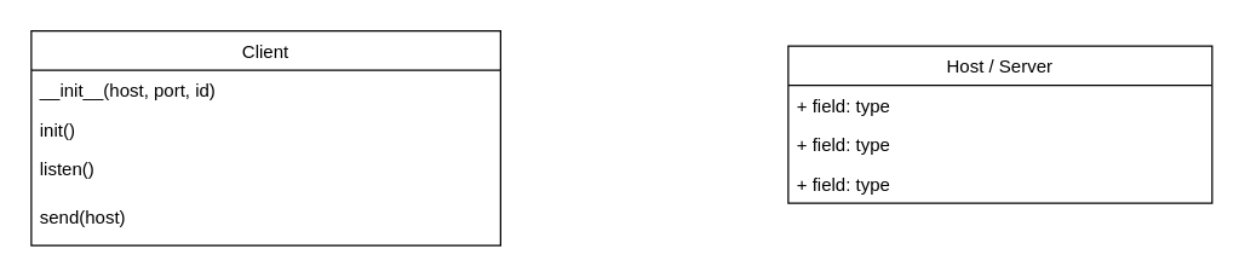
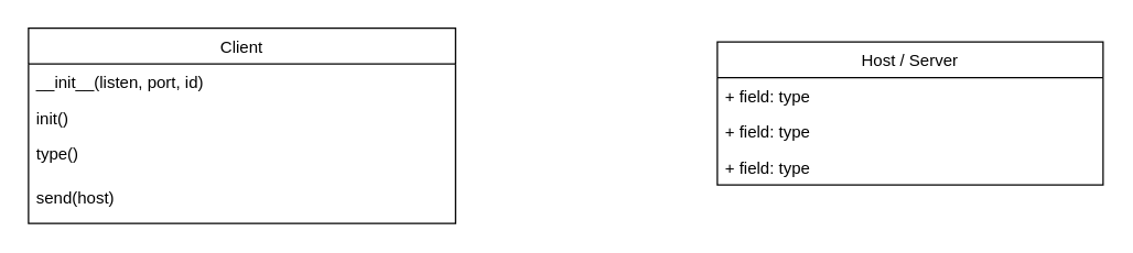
- <mxCell id="3" value="__init__(host, port, id)" style="text;strokeColor=none;fillColor=none;align=left;verticalAlign=top;spacingLeft=4;spacingRight=4;overflow=hidden;rotatable=0;points=[[0,0.5],[1,0.5]];portConstraint=eastwest;" vertex="1" parent="2"><mxGeometry y="26" width="310" height="26" as="geometry" /></mxCell>
+ <mxCell id="3" value="__init__(listen, port, id)" style="text;strokeColor=none;fillColor=none;align=left;verticalAlign=top;spacingLeft=4;spacingRight=4;overflow=hidden;rotatable=0;points=[[0,0.5],[1,0.5]];portConstraint=eastwest;" vertex="1" parent="2"><mxGeometry y="26" width="310" height="26" as="geometry" /></mxCell>
- <mxCell id="5" value="listen()" style="text;strokeColor=none;fillColor=none;align=left;verticalAlign=top;spacingLeft=4;spacingRight=4;overflow=hidden;rotatable=0;points=[[0,0.5],[1,0.5]];portConstraint=eastwest;" vertex="1" parent="2"><mxGeometry y="78" width="310" height="32" as="geometry" /></mxCell>
+ <mxCell id="5" value="type()" style="text;strokeColor=none;fillColor=none;align=left;verticalAlign=top;spacingLeft=4;spacingRight=4;overflow=hidden;rotatable=0;points=[[0,0.5],[1,0.5]];portConstraint=eastwest;" vertex="1" parent="2"><mxGeometry y="78" width="310" height="32" as="geometry" /></mxCell>
